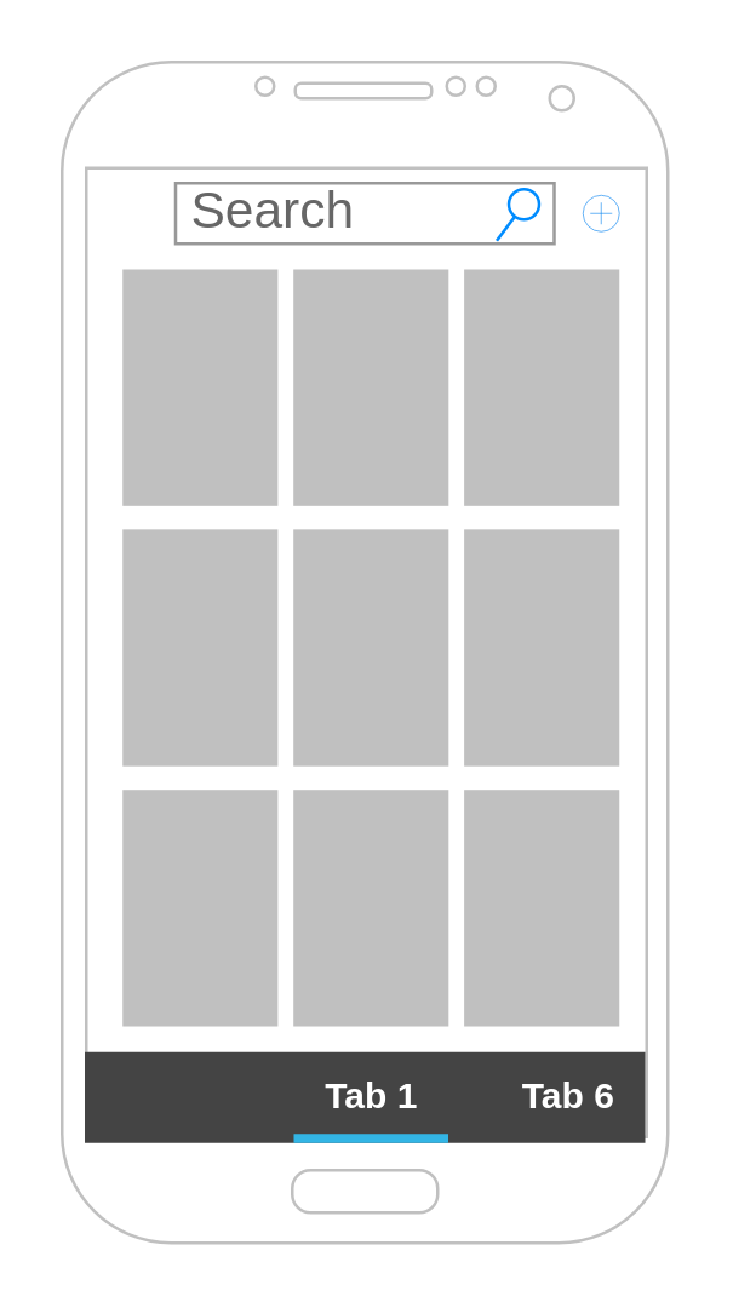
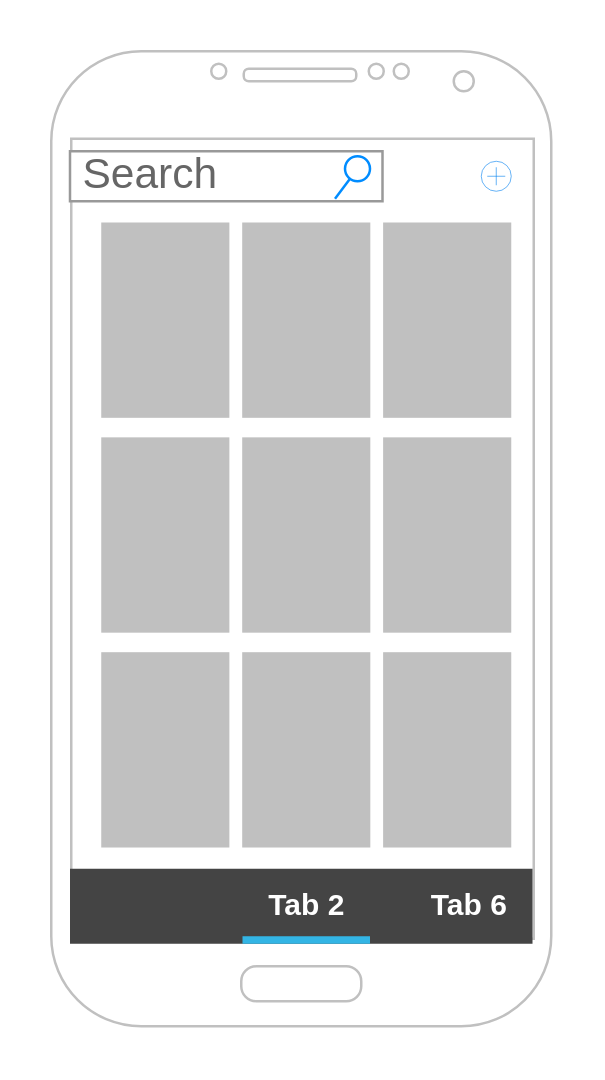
- <mxCell id="7" value="Search" style="strokeWidth=1;shadow=0;dashed=0;align=center;html=1;shape=mxgraph.mockup.forms.searchBox;strokeColor=#999999;mainText=;fillColor=#ffffff;strokeColor2=#008cff;fontColor=#666666;fontSize=17;align=left;spacingLeft=3;" vertex="1" parent="1"><mxGeometry x="57.5" y="60" width="125" height="20" as="geometry" /></mxCell>
+ <mxCell id="7" value="Search" style="strokeWidth=1;shadow=0;dashed=0;align=center;html=1;shape=mxgraph.mockup.forms.searchBox;strokeColor=#999999;mainText=;fillColor=#ffffff;strokeColor2=#008cff;fontColor=#666666;fontSize=17;align=left;spacingLeft=3;" vertex="1" parent="1"><mxGeometry x="27.5" y="60" width="125" height="20" as="geometry" /></mxCell>
- <mxCell id="4" value="Tab 1" style="strokeWidth=1;html=1;shadow=0;dashed=0;shape=mxgraph.android.rrect;rSize=0;fontStyle=1;fillColor=none;strokeColor=none;fontColor=#ffffff;" vertex="1" parent="3"><mxGeometry x="69" width="51" height="30" as="geometry" /></mxCell>
+ <mxCell id="4" value="Tab 2" style="strokeWidth=1;html=1;shadow=0;dashed=0;shape=mxgraph.android.rrect;rSize=0;fontStyle=1;fillColor=none;strokeColor=none;fontColor=#ffffff;" vertex="1" parent="3"><mxGeometry x="69" width="51" height="30" as="geometry" /></mxCell>
